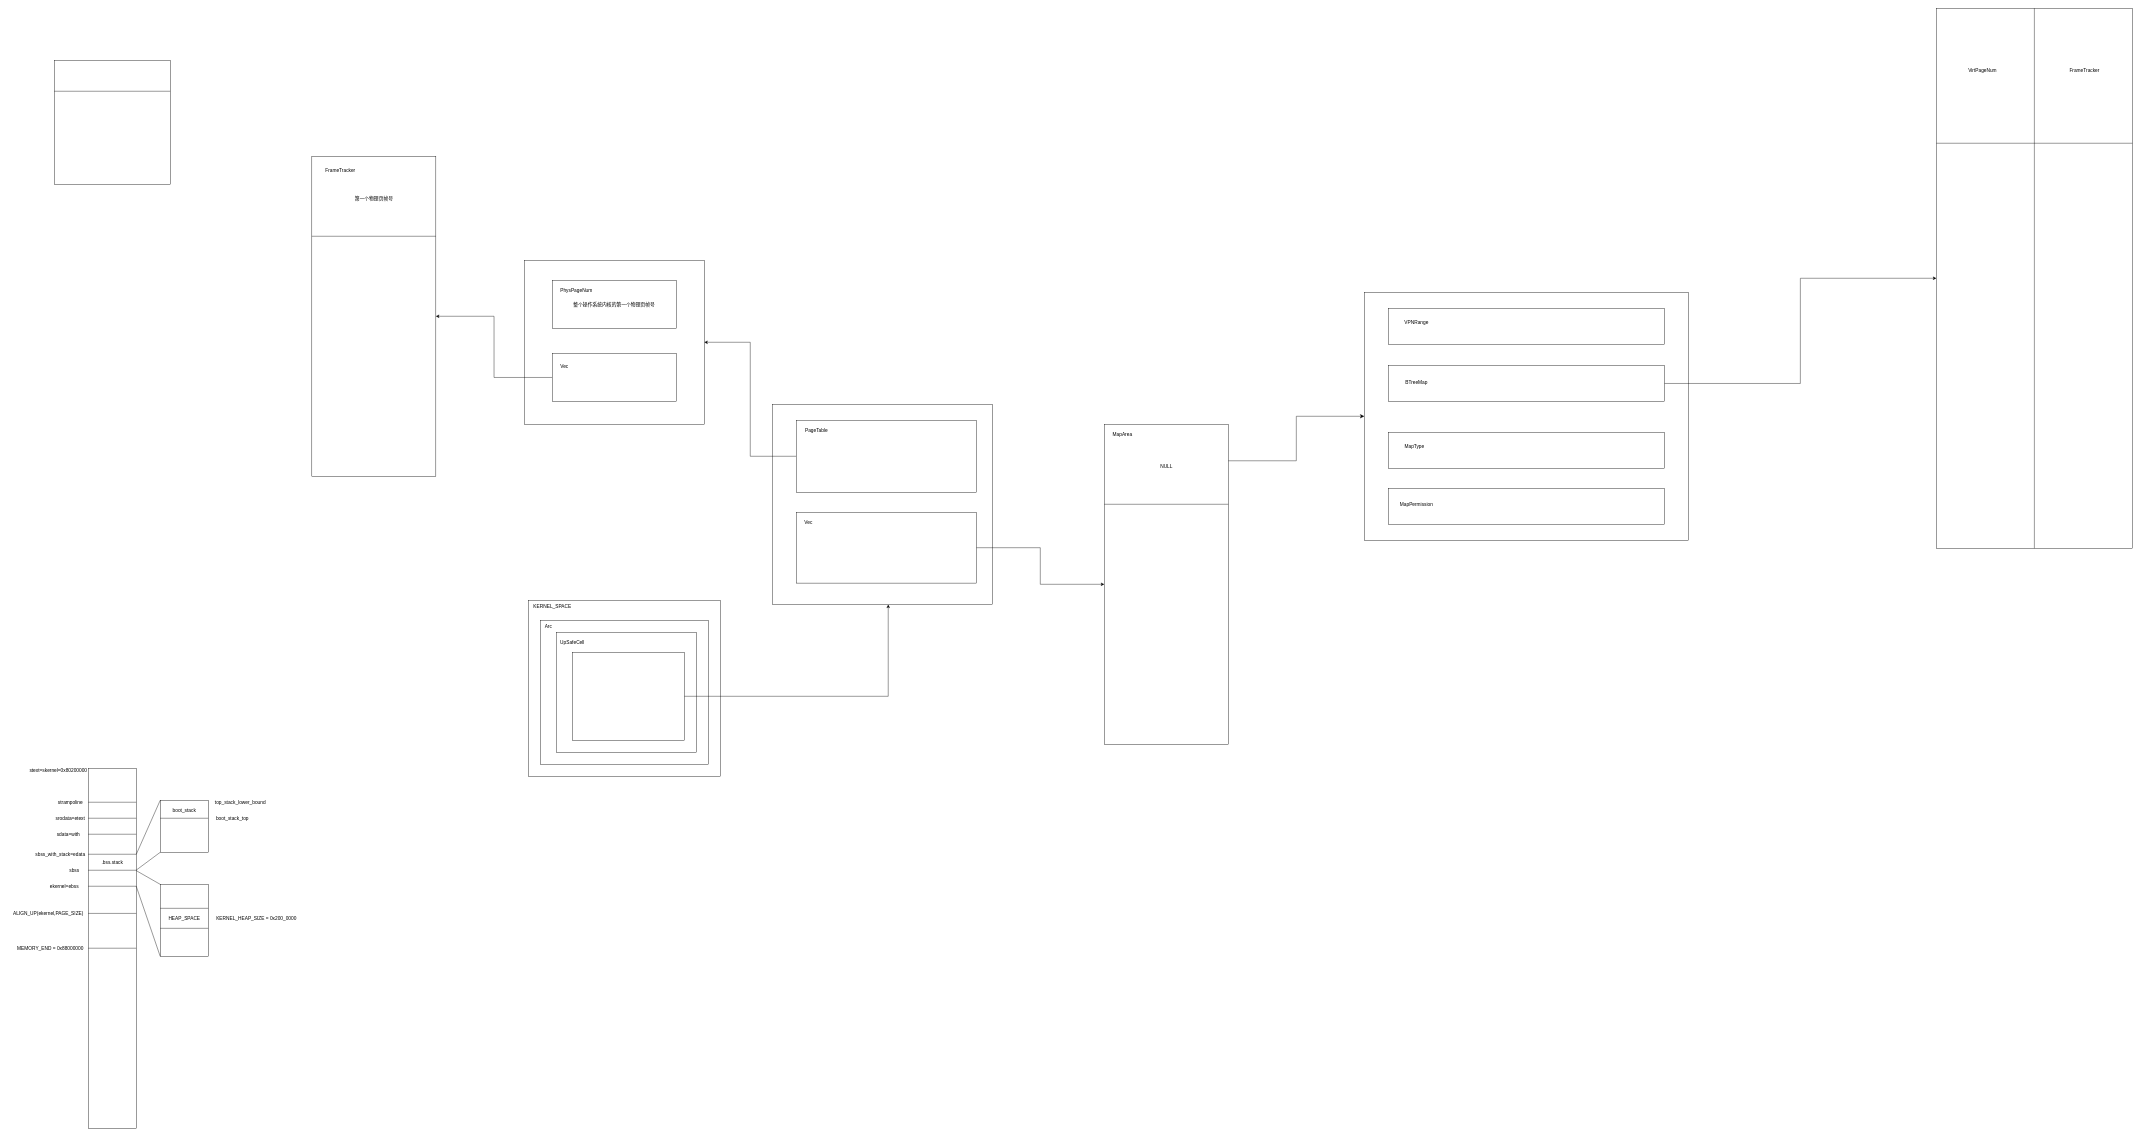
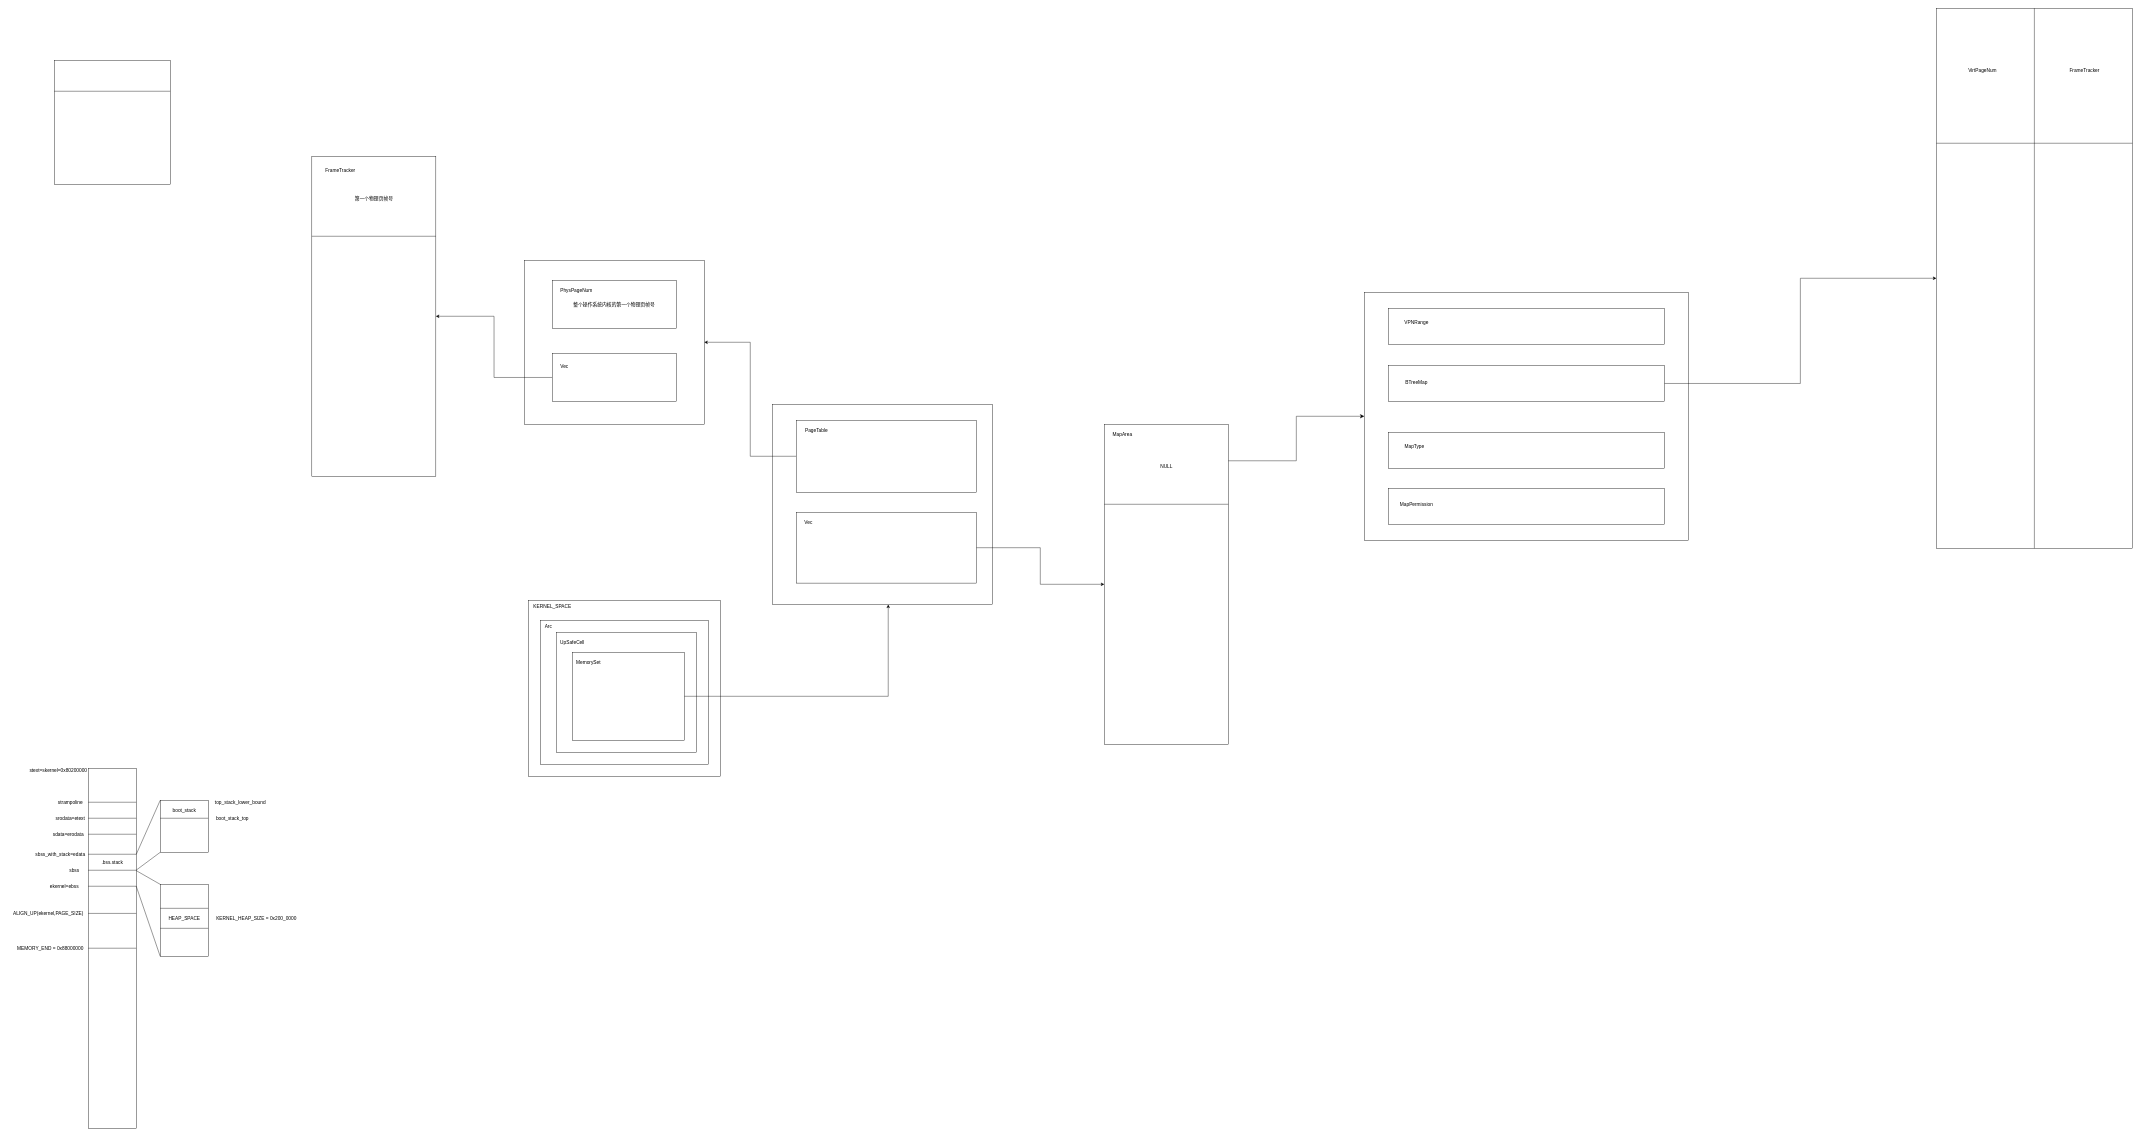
+ <mxCell id="44" value="MemorySet" style="text;html=1;align=center;verticalAlign=middle;resizable=0;points=[];autosize=1;strokeColor=none;fillColor=none;" parent="1" vertex="1"><mxGeometry x="1430" y="1640" width="80" height="30" as="geometry" /></mxCell>
- <mxCell id="11" value="sdata=with" style="text;html=1;align=center;verticalAlign=middle;resizable=0;points=[];autosize=1;strokeColor=none;fillColor=none;" parent="1" vertex="1"><mxGeometry x="120" y="2070" width="100" height="30" as="geometry" /></mxCell>
+ <mxCell id="11" value="sdata=erodata" style="text;html=1;align=center;verticalAlign=middle;resizable=0;points=[];autosize=1;strokeColor=none;fillColor=none;" parent="1" vertex="1"><mxGeometry x="120" y="2070" width="100" height="30" as="geometry" /></mxCell>
